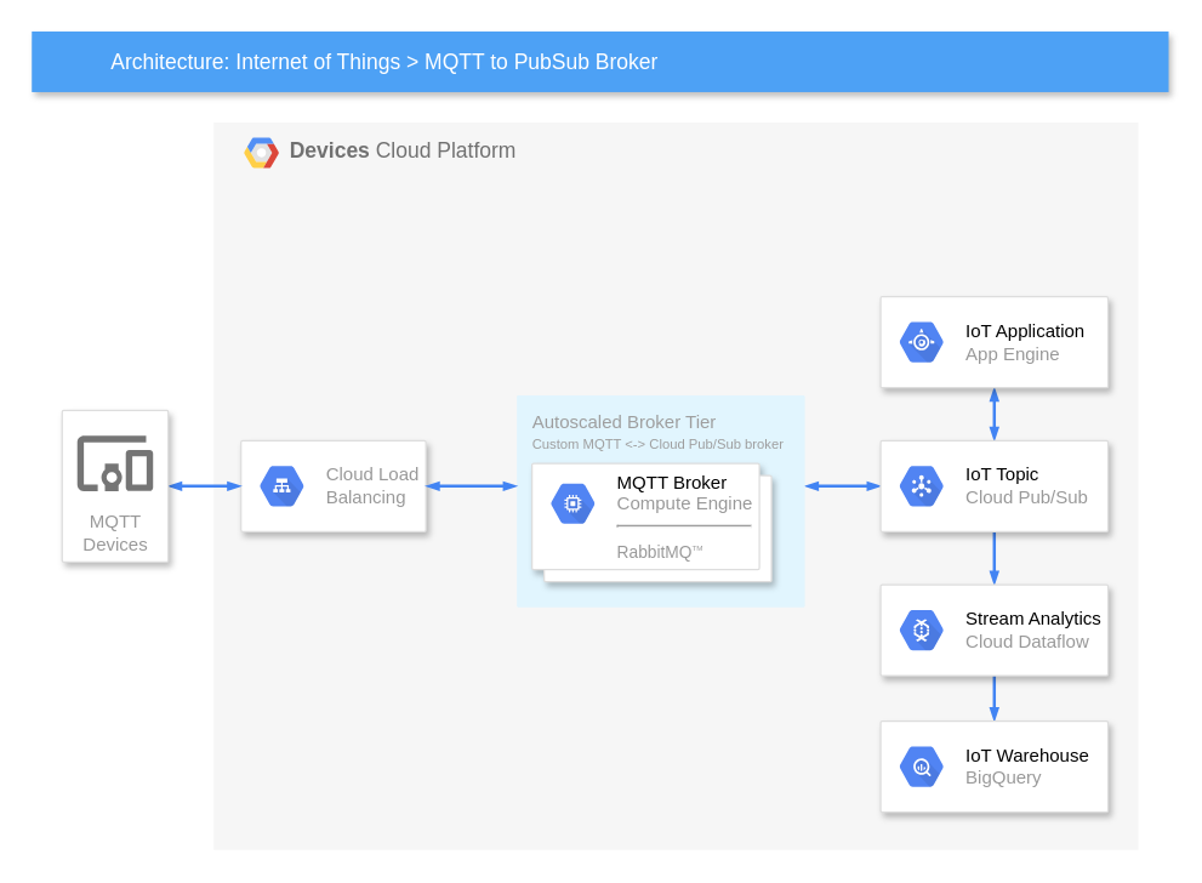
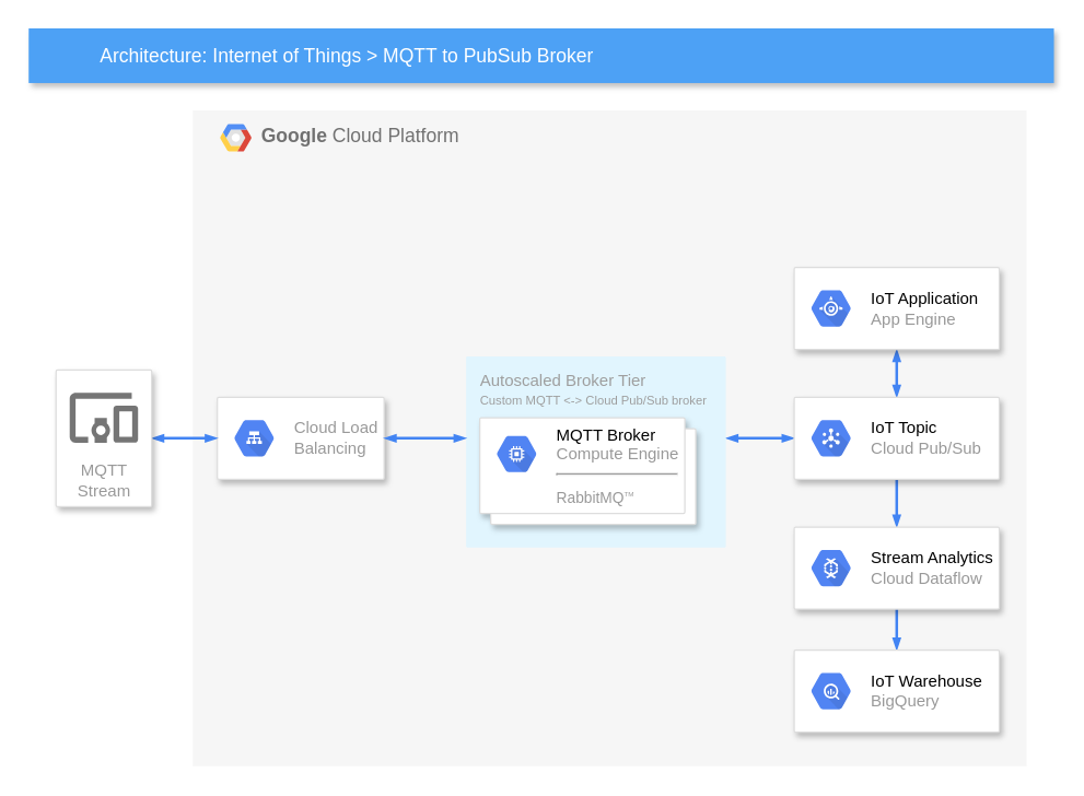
- <mxCell id="2" value="&lt;b&gt;Devices &lt;/b&gt;Cloud Platform" style="fillColor=#F6F6F6;strokeColor=none;shadow=0;gradientColor=none;fontSize=14;align=left;spacing=10;fontColor=#717171;9E9E9E;verticalAlign=top;spacingTop=-4;fontStyle=0;spacingLeft=40;html=1;" parent="1" vertex="1"><mxGeometry x="140.5" y="80" width="610" height="480" as="geometry" /></mxCell>
+ <mxCell id="2" value="&lt;b&gt;Google &lt;/b&gt;Cloud Platform" style="fillColor=#F6F6F6;strokeColor=none;shadow=0;gradientColor=none;fontSize=14;align=left;spacing=10;fontColor=#717171;9E9E9E;verticalAlign=top;spacingTop=-4;fontStyle=0;spacingLeft=40;html=1;" parent="1" vertex="1"><mxGeometry x="140.5" y="80" width="610" height="480" as="geometry" /></mxCell>
- <mxCell id="10" value="MQTT&lt;br&gt;Devices&lt;br&gt;" style="strokeColor=#dddddd;fillColor=#ffffff;shadow=1;strokeWidth=1;rounded=1;absoluteArcSize=1;arcSize=2;labelPosition=center;verticalLabelPosition=middle;align=center;verticalAlign=bottom;spacingLeft=0;fontColor=#999999;fontSize=12;whiteSpace=wrap;spacingBottom=2;html=1;" parent="1" vertex="1"><mxGeometry x="40.5" y="270" width="70" height="100" as="geometry" /></mxCell>
+ <mxCell id="10" value="MQTT&lt;br&gt;Stream&lt;br&gt;" style="strokeColor=#dddddd;fillColor=#ffffff;shadow=1;strokeWidth=1;rounded=1;absoluteArcSize=1;arcSize=2;labelPosition=center;verticalLabelPosition=middle;align=center;verticalAlign=bottom;spacingLeft=0;fontColor=#999999;fontSize=12;whiteSpace=wrap;spacingBottom=2;html=1;" parent="1" vertex="1"><mxGeometry x="40.5" y="270" width="70" height="100" as="geometry" /></mxCell>
